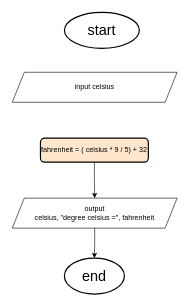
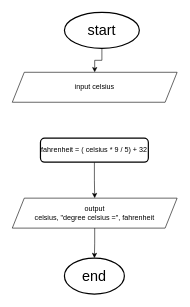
+ <mxCell id="2" style="edgeStyle=orthogonalEdgeStyle;rounded=0;orthogonalLoop=1;jettySize=auto;html=1;entryX=0.5;entryY=0;entryDx=0;entryDy=0;" edge="1" parent="1" source="3" target="5"><mxGeometry relative="1" as="geometry" /></mxCell>
- <mxCell id="7" value="fahrenheit = ( celsius * 9 / 5) + 32" style="rounded=1;whiteSpace=wrap;html=1;absoluteArcSize=1;arcSize=14;strokeWidth=2;fillColor=#ffe6cc;" vertex="1" parent="1"><mxGeometry x="67" y="230" width="180" height="40" as="geometry" /></mxCell>
+ <mxCell id="7" value="fahrenheit = ( celsius * 9 / 5) + 32" style="rounded=1;whiteSpace=wrap;html=1;absoluteArcSize=1;arcSize=14;strokeWidth=2;" vertex="1" parent="1"><mxGeometry x="67" y="230" width="180" height="40" as="geometry" /></mxCell>
